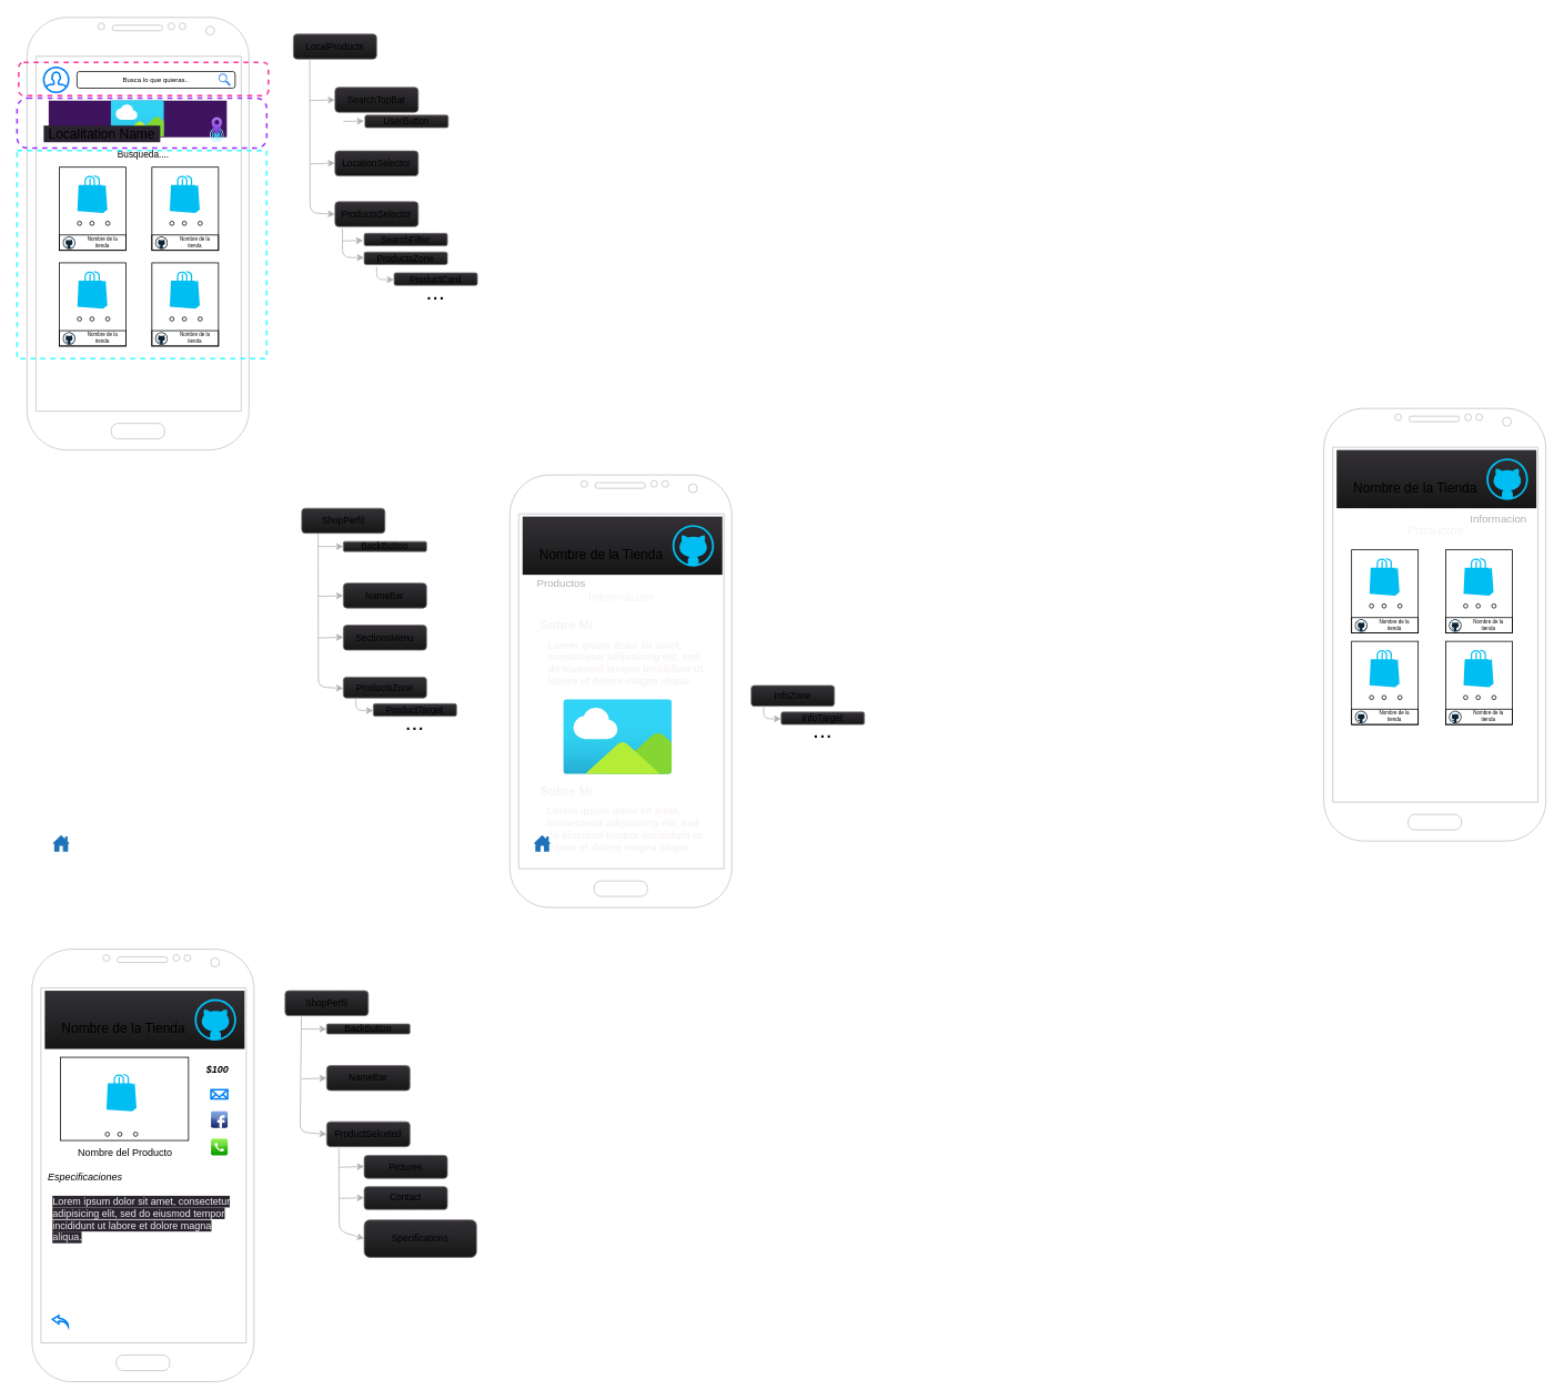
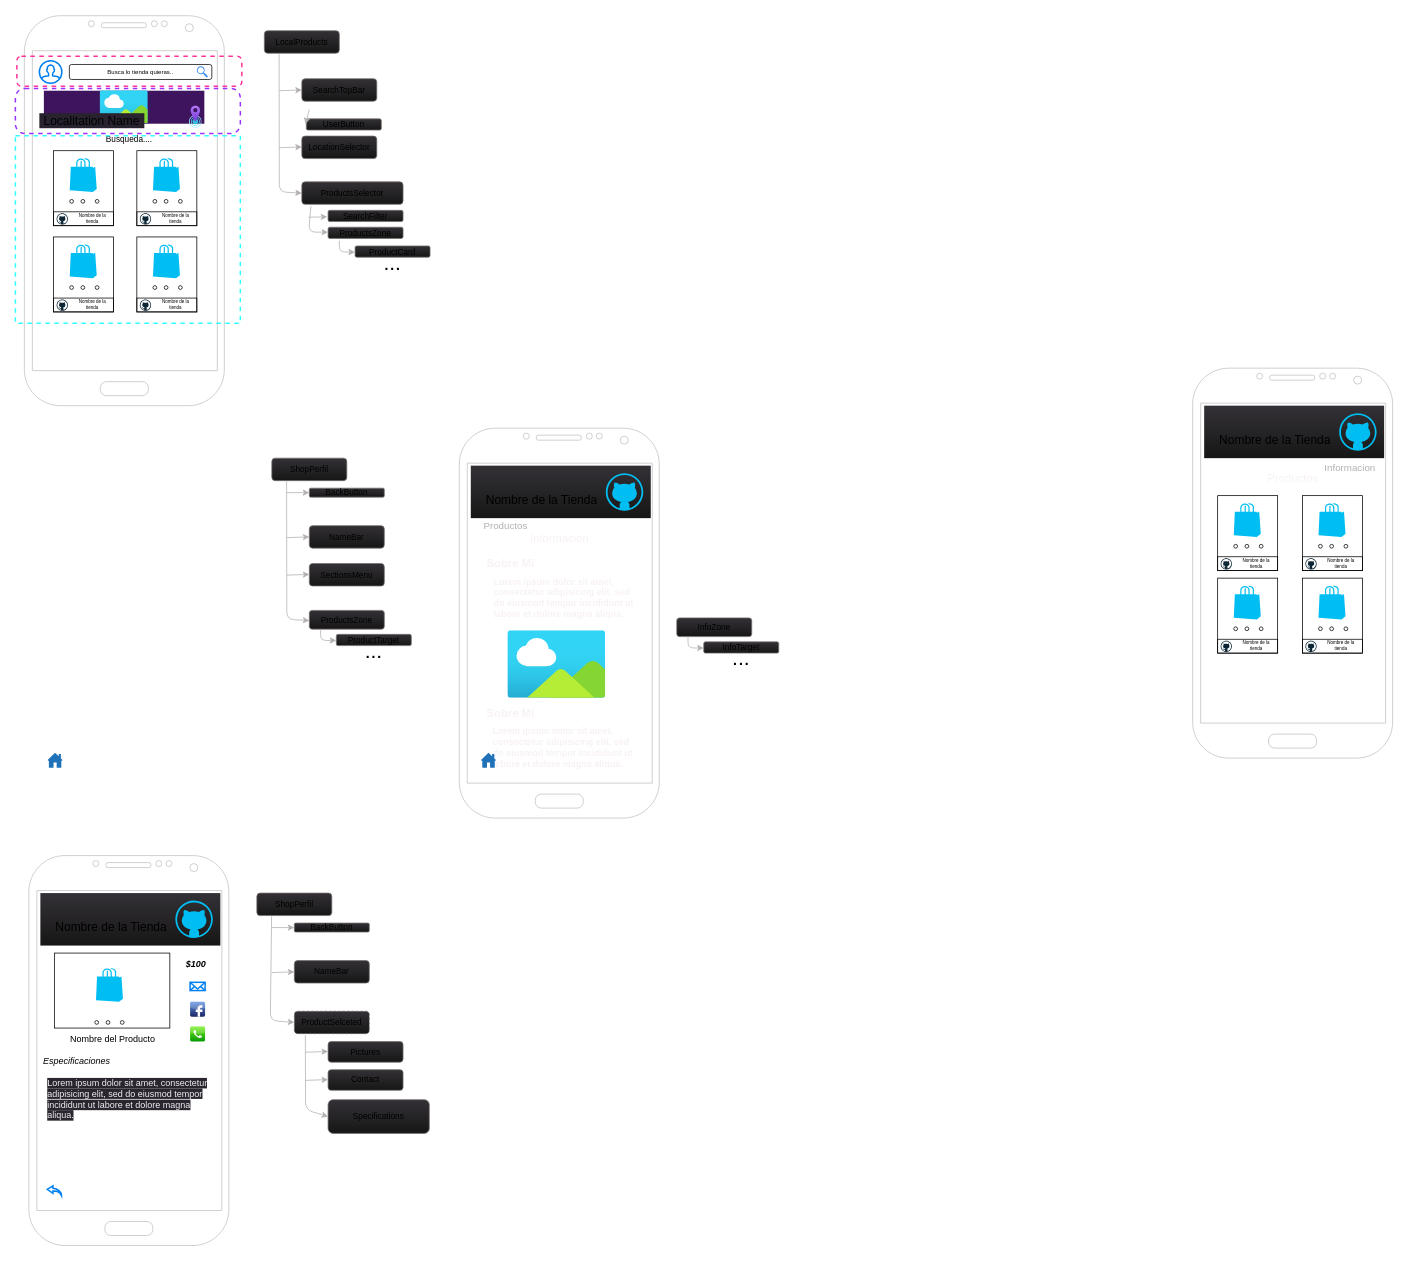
- <mxCell id="6" value="Busca lo que quieras.." style="text;strokeColor=none;align=center;fillColor=none;html=1;verticalAlign=middle;whiteSpace=wrap;rounded=0;fontSize=8;" parent="1" vertex="1"><mxGeometry x="122" y="90.5" width="130" height="9" as="geometry" /></mxCell>
+ <mxCell id="6" value="Busca lo tienda quieras.." style="text;strokeColor=none;align=center;fillColor=none;html=1;verticalAlign=middle;whiteSpace=wrap;rounded=0;fontSize=8;" parent="1" vertex="1"><mxGeometry x="122" y="90.5" width="130" height="9" as="geometry" /></mxCell>
- <mxCell id="59" value="UserButton" style="rounded=1;whiteSpace=wrap;html=1;fontSize=11;fillColor=#333136;gradientColor=#171616;strokeColor=#776e6e;" parent="1" vertex="1"><mxGeometry x="438" y="137.5" width="100" height="15" as="geometry" /></mxCell>
+ <mxCell id="59" value="UserButton" style="rounded=1;whiteSpace=wrap;html=1;fontSize=11;fillColor=#333136;gradientColor=#171616;strokeColor=#776e6e;" parent="1" vertex="1"><mxGeometry x="408" y="157.5" width="100" height="15" as="geometry" /></mxCell>
- <mxCell id="57" value="ProductsSelector" style="rounded=1;whiteSpace=wrap;html=1;fontSize=11;fillColor=#333136;gradientColor=#171616;strokeColor=#776e6e;" parent="1" vertex="1"><mxGeometry x="402" y="241.5" width="100" height="30" as="geometry" /></mxCell>
+ <mxCell id="57" value="ProductsSelector" style="rounded=1;whiteSpace=wrap;html=1;fontSize=11;fillColor=#333136;gradientColor=#171616;strokeColor=#776e6e;" parent="1" vertex="1"><mxGeometry x="402" y="241.5" width="135" height="30" as="geometry" /></mxCell>
- <mxCell id="178" value="ProductSelceted" style="rounded=1;whiteSpace=wrap;html=1;fontSize=11;fillColor=#333136;gradientColor=#171616;strokeColor=#776e6e;" parent="1" vertex="1"><mxGeometry x="392" y="1347.5" width="100" height="30" as="geometry" /></mxCell>
+ <mxCell id="178" value="ProductSelceted" style="rounded=1;whiteSpace=wrap;html=1;fontSize=11;fillColor=#333136;gradientColor=#171616;strokeColor=#776e6e;dashed=1;" parent="1" vertex="1"><mxGeometry x="392" y="1347.5" width="100" height="30" as="geometry" /></mxCell>
